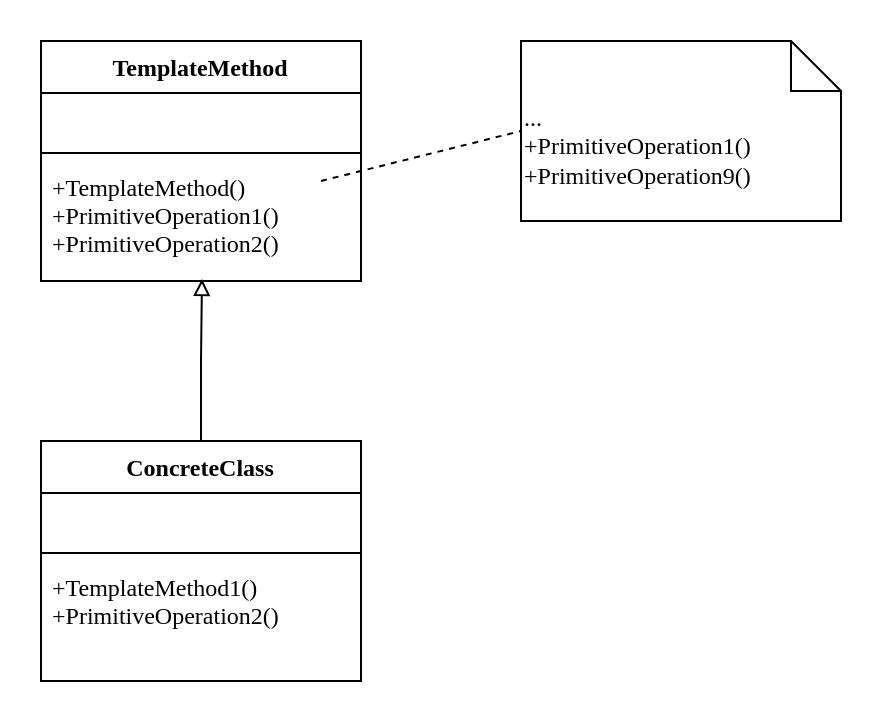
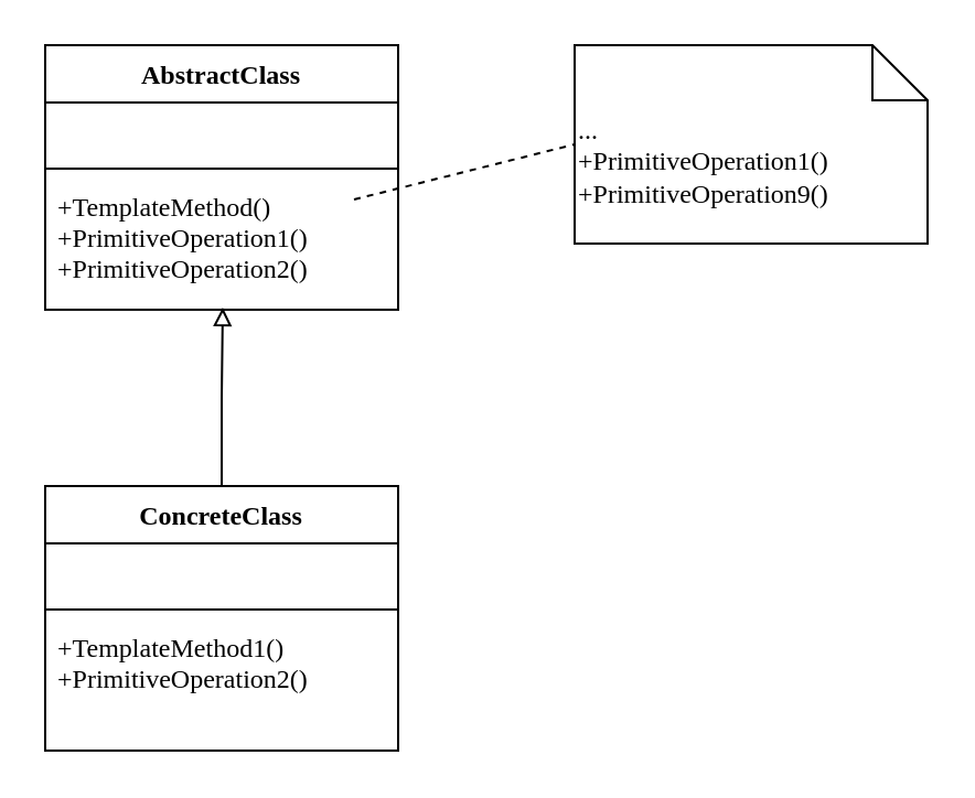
- <mxCell id="7" value="TemplateMethod" style="swimlane;fontStyle=1;align=center;verticalAlign=top;childLayout=stackLayout;horizontal=1;startSize=26;horizontalStack=0;resizeParent=1;resizeParentMax=0;resizeLast=0;collapsible=1;marginBottom=0;fontFamily=Lucida Console;fontSize=12;" vertex="1" parent="1"><mxGeometry x="20" y="20" width="160" height="120" as="geometry" /></mxCell>
+ <mxCell id="7" value="AbstractClass" style="swimlane;fontStyle=1;align=center;verticalAlign=top;childLayout=stackLayout;horizontal=1;startSize=26;horizontalStack=0;resizeParent=1;resizeParentMax=0;resizeLast=0;collapsible=1;marginBottom=0;fontFamily=Lucida Console;fontSize=12;" vertex="1" parent="1"><mxGeometry x="20" y="20" width="160" height="120" as="geometry" /></mxCell>
